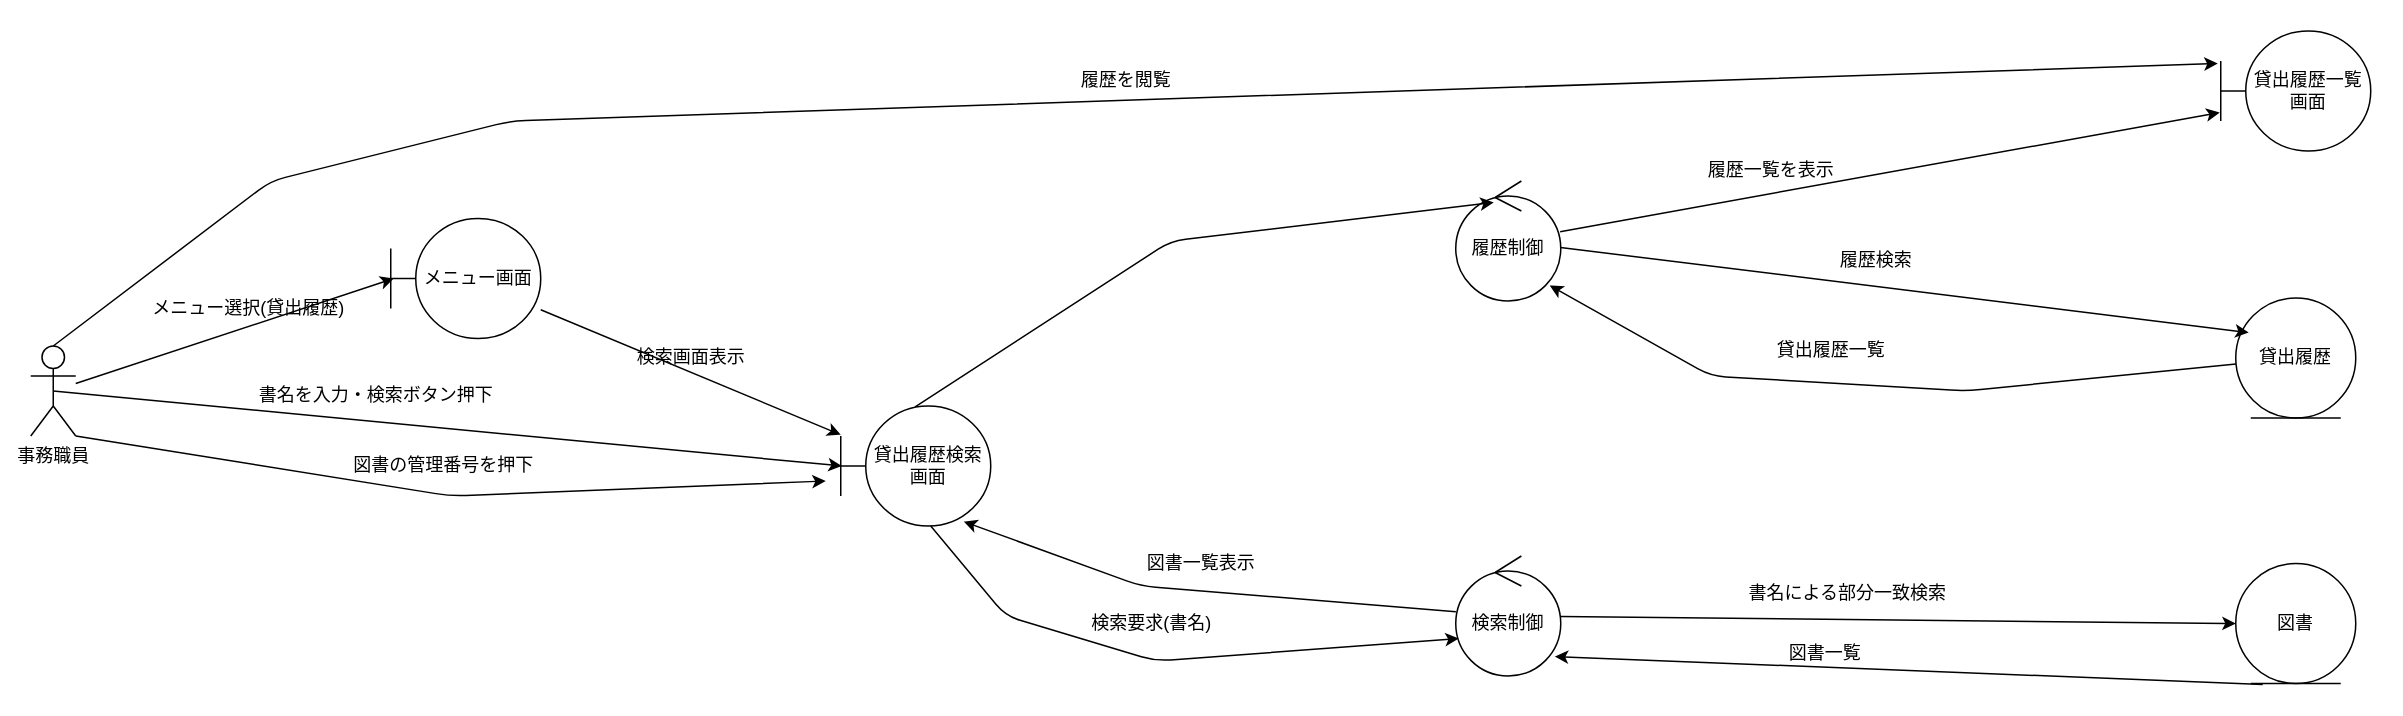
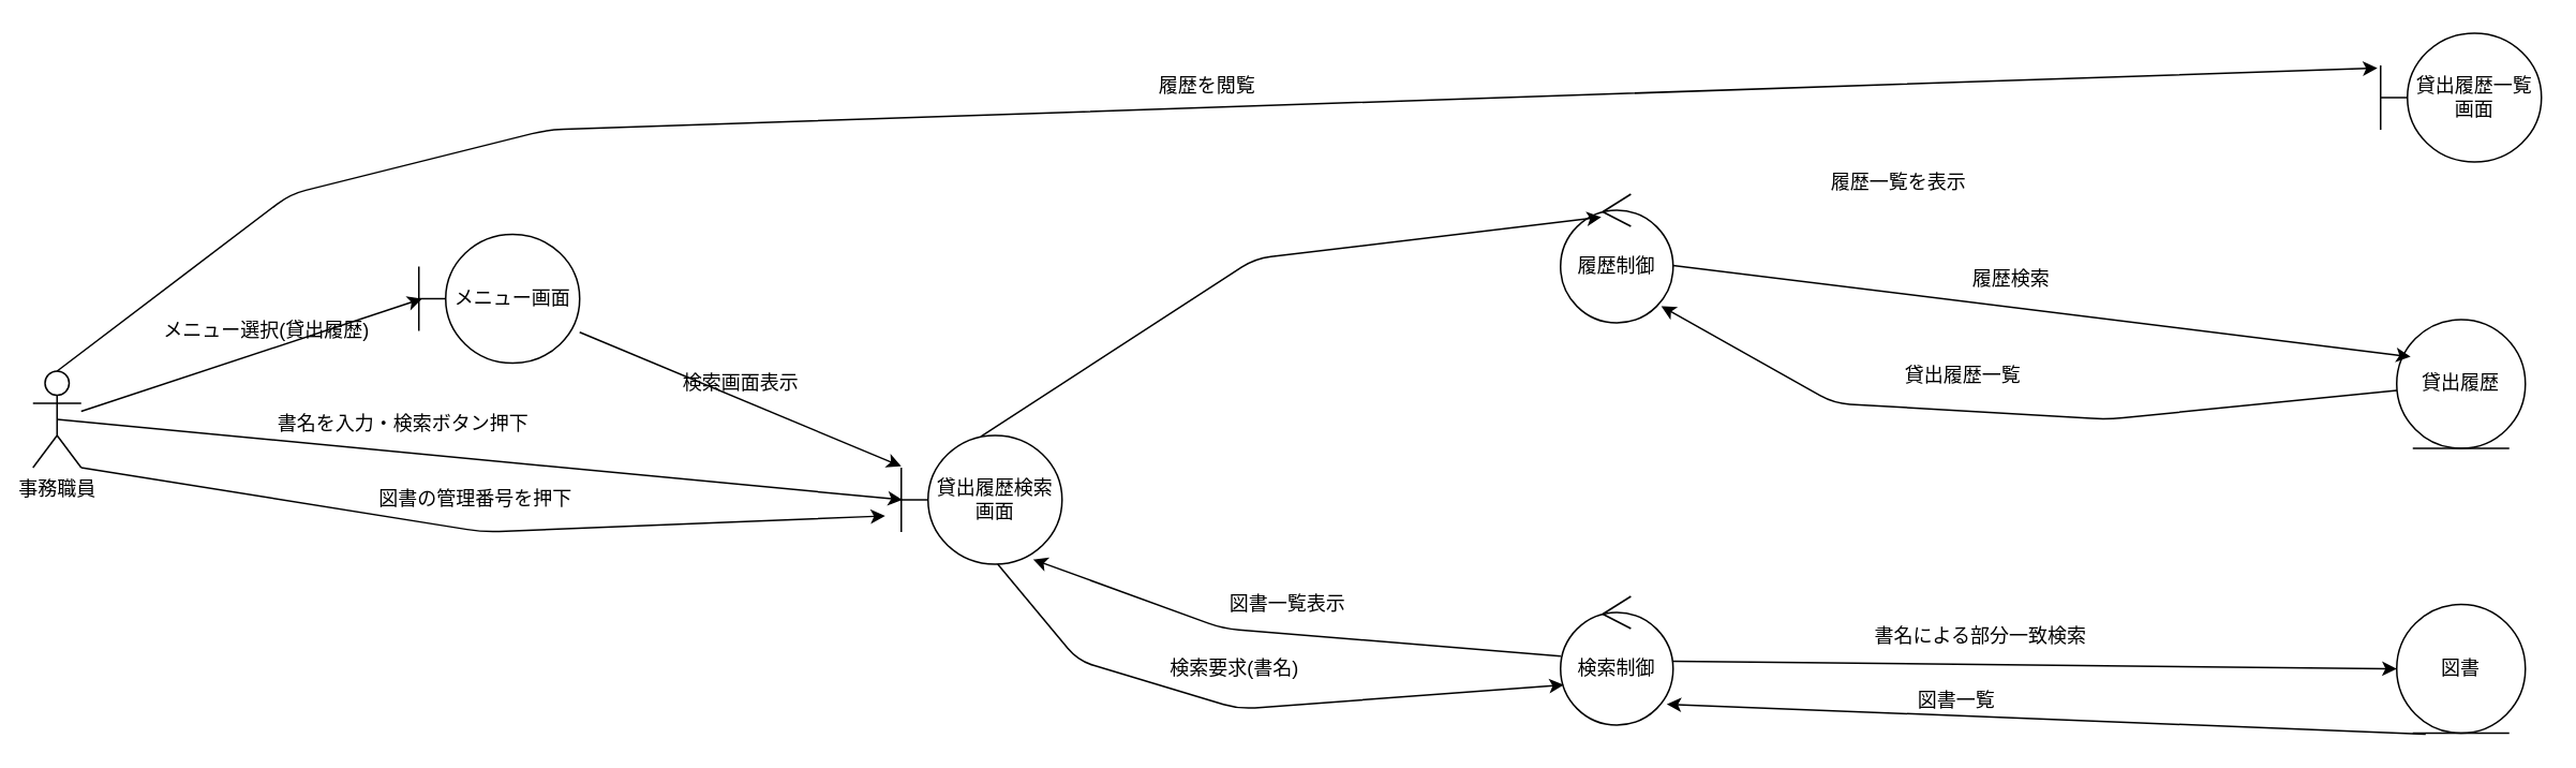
- <mxCell id="15" style="edgeStyle=none;html=1;entryX=-0.007;entryY=0.679;entryDx=0;entryDy=0;entryPerimeter=0;" parent="1" source="12" target="14" edge="1"><mxGeometry relative="1" as="geometry"><mxPoint x="1470" y="80" as="targetPoint" /></mxGeometry></mxCell>
